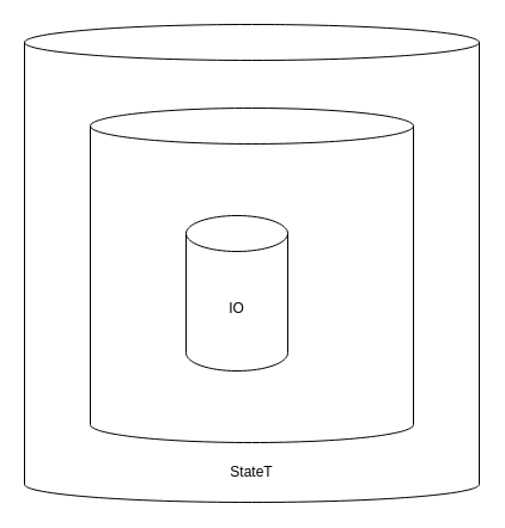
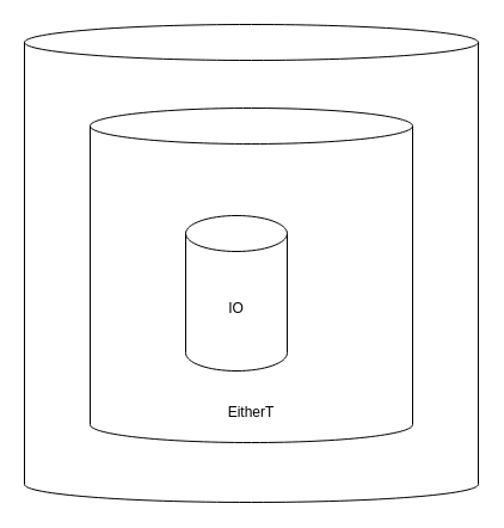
+ <mxCell id="5" value="EitherT" style="text;html=1;strokeColor=none;fillColor=none;align=center;verticalAlign=middle;whiteSpace=wrap;rounded=0;" vertex="1" parent="1"><mxGeometry x="180" y="330" width="60" height="30" as="geometry" /></mxCell>
- <mxCell id="6" value="StateT" style="text;html=1;strokeColor=none;fillColor=none;align=center;verticalAlign=middle;whiteSpace=wrap;rounded=0;" vertex="1" parent="1"><mxGeometry x="180" y="380" width="60" height="30" as="geometry" /></mxCell>
